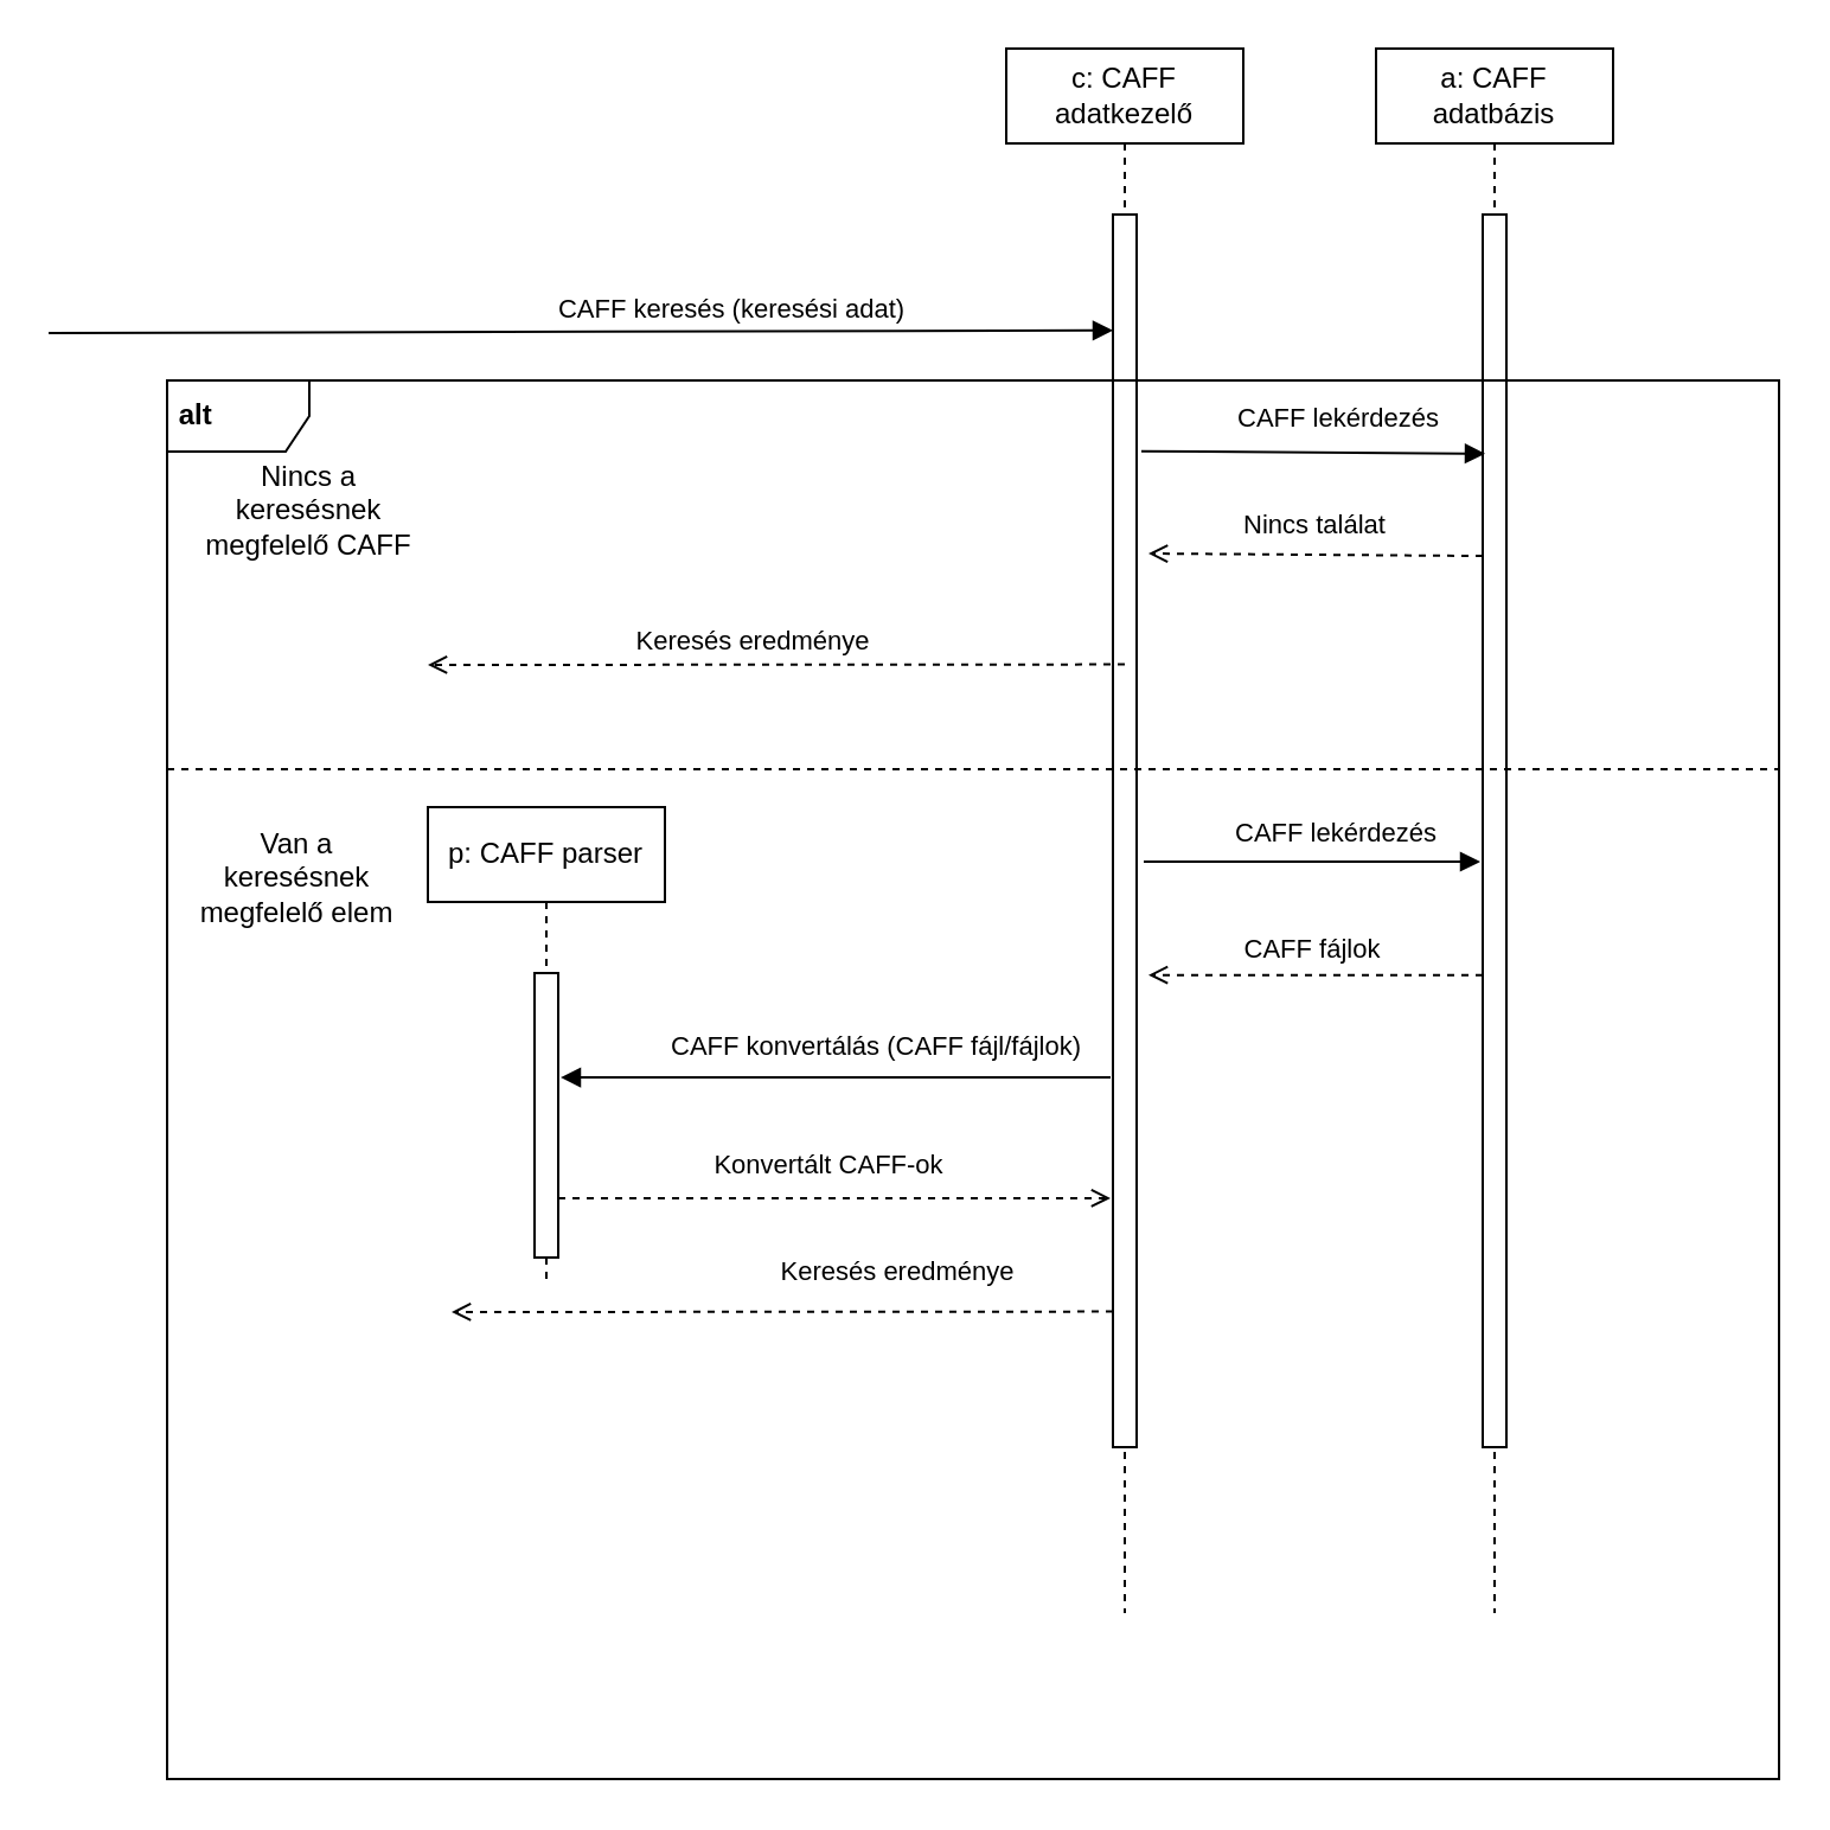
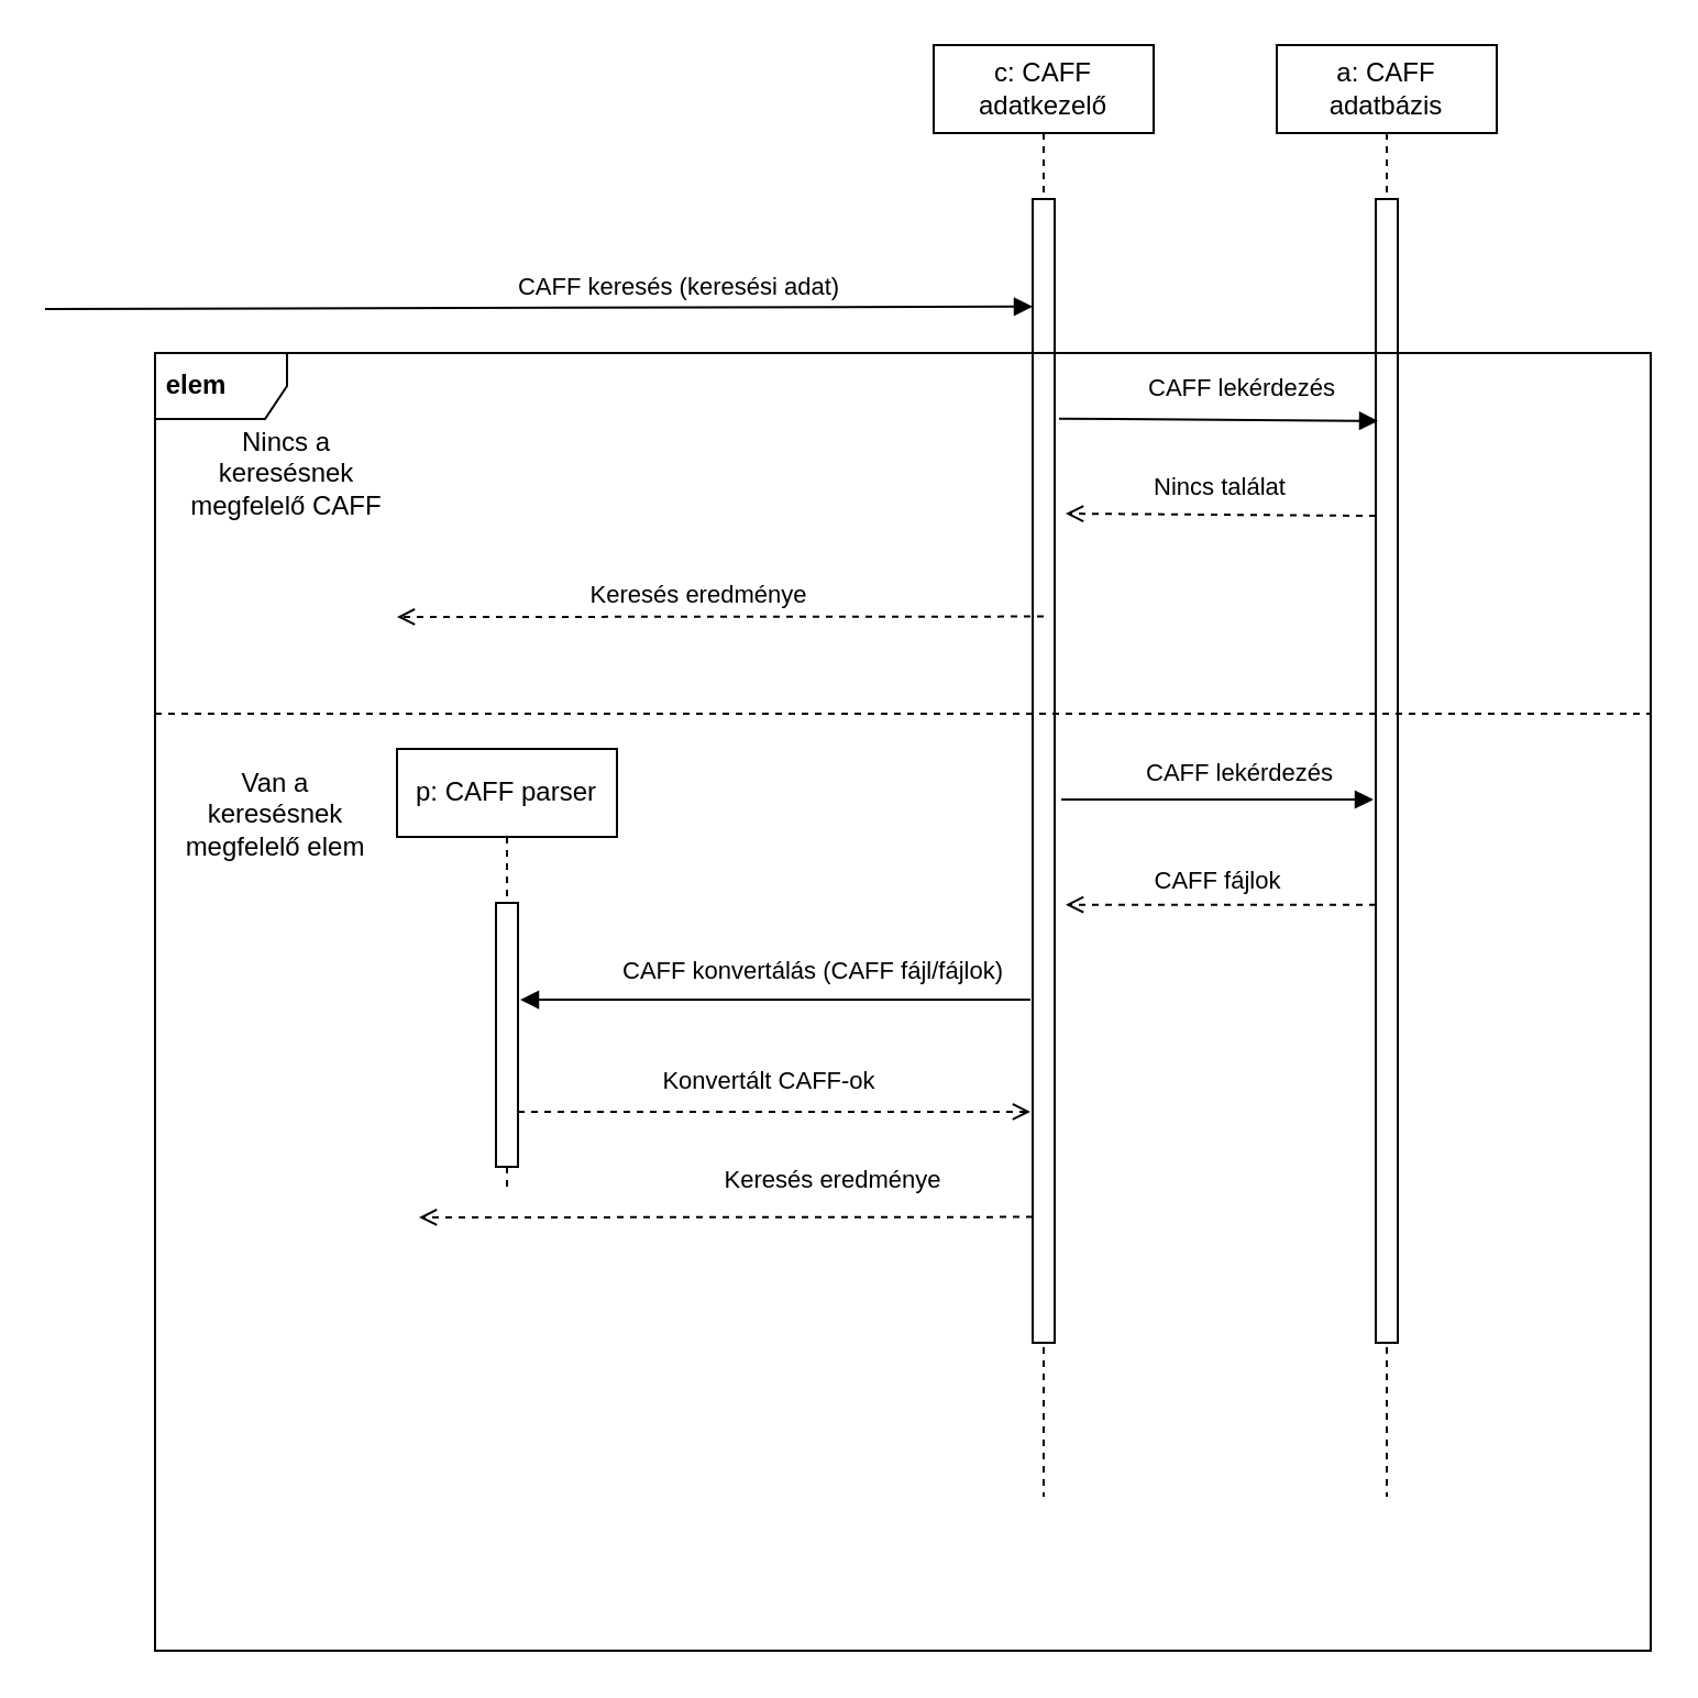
- <mxCell id="29" value="&lt;b&gt;&amp;nbsp;alt&lt;/b&gt;" style="shape=umlFrame;whiteSpace=wrap;html=1;align=left;" vertex="1" parent="1"><mxGeometry x="70" y="160" width="680" height="590" as="geometry" /></mxCell>
+ <mxCell id="29" value="&lt;b&gt;&amp;nbsp;elem&lt;/b&gt;" style="shape=umlFrame;whiteSpace=wrap;html=1;align=left;" vertex="1" parent="1"><mxGeometry x="70" y="160" width="680" height="590" as="geometry" /></mxCell>
